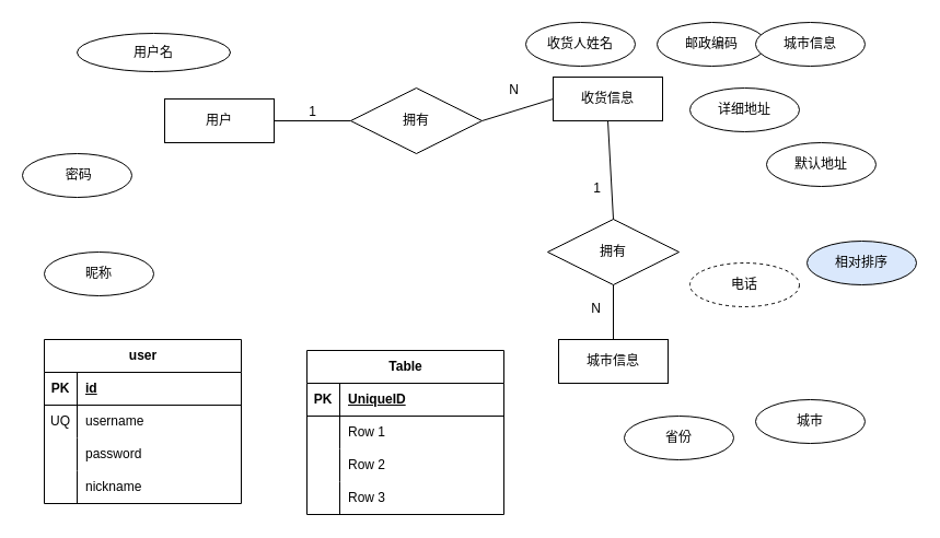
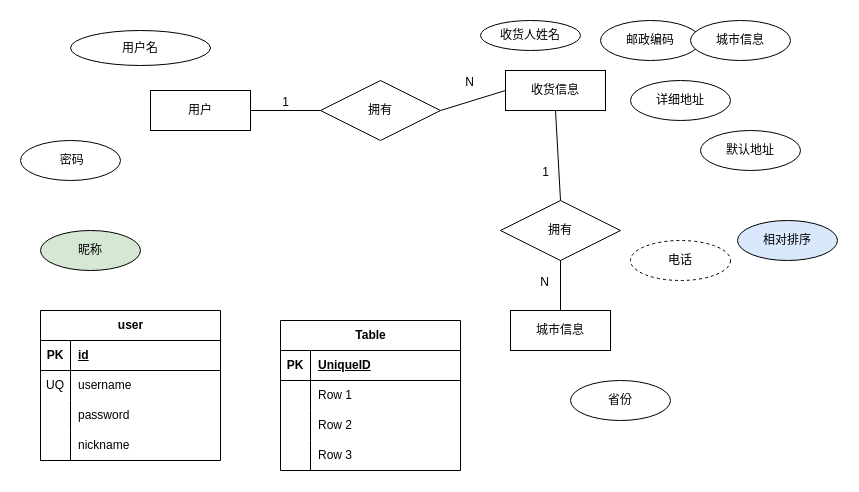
- <mxCell id="11" value="收货人姓名" style="ellipse;whiteSpace=wrap;html=1;align=center;" vertex="1" parent="1"><mxGeometry x="480" y="20" width="100" height="40" as="geometry" /></mxCell>
+ <mxCell id="11" value="收货人姓名" style="ellipse;whiteSpace=wrap;html=1;align=center;" vertex="1" parent="1"><mxGeometry x="480" y="20" width="100" height="30" as="geometry" /></mxCell>
- <mxCell id="13" value="昵称" style="ellipse;whiteSpace=wrap;html=1;align=center;" vertex="1" parent="1"><mxGeometry x="40" y="230" width="100" height="40" as="geometry" /></mxCell>
+ <mxCell id="13" value="昵称" style="ellipse;whiteSpace=wrap;html=1;align=center;fillColor=#d5e8d4;" vertex="1" parent="1"><mxGeometry x="40" y="230" width="100" height="40" as="geometry" /></mxCell>
- <mxCell id="51" value="城市" style="ellipse;whiteSpace=wrap;html=1;align=center;" vertex="1" parent="1"><mxGeometry x="690" y="365" width="100" height="40" as="geometry" /></mxCell>
